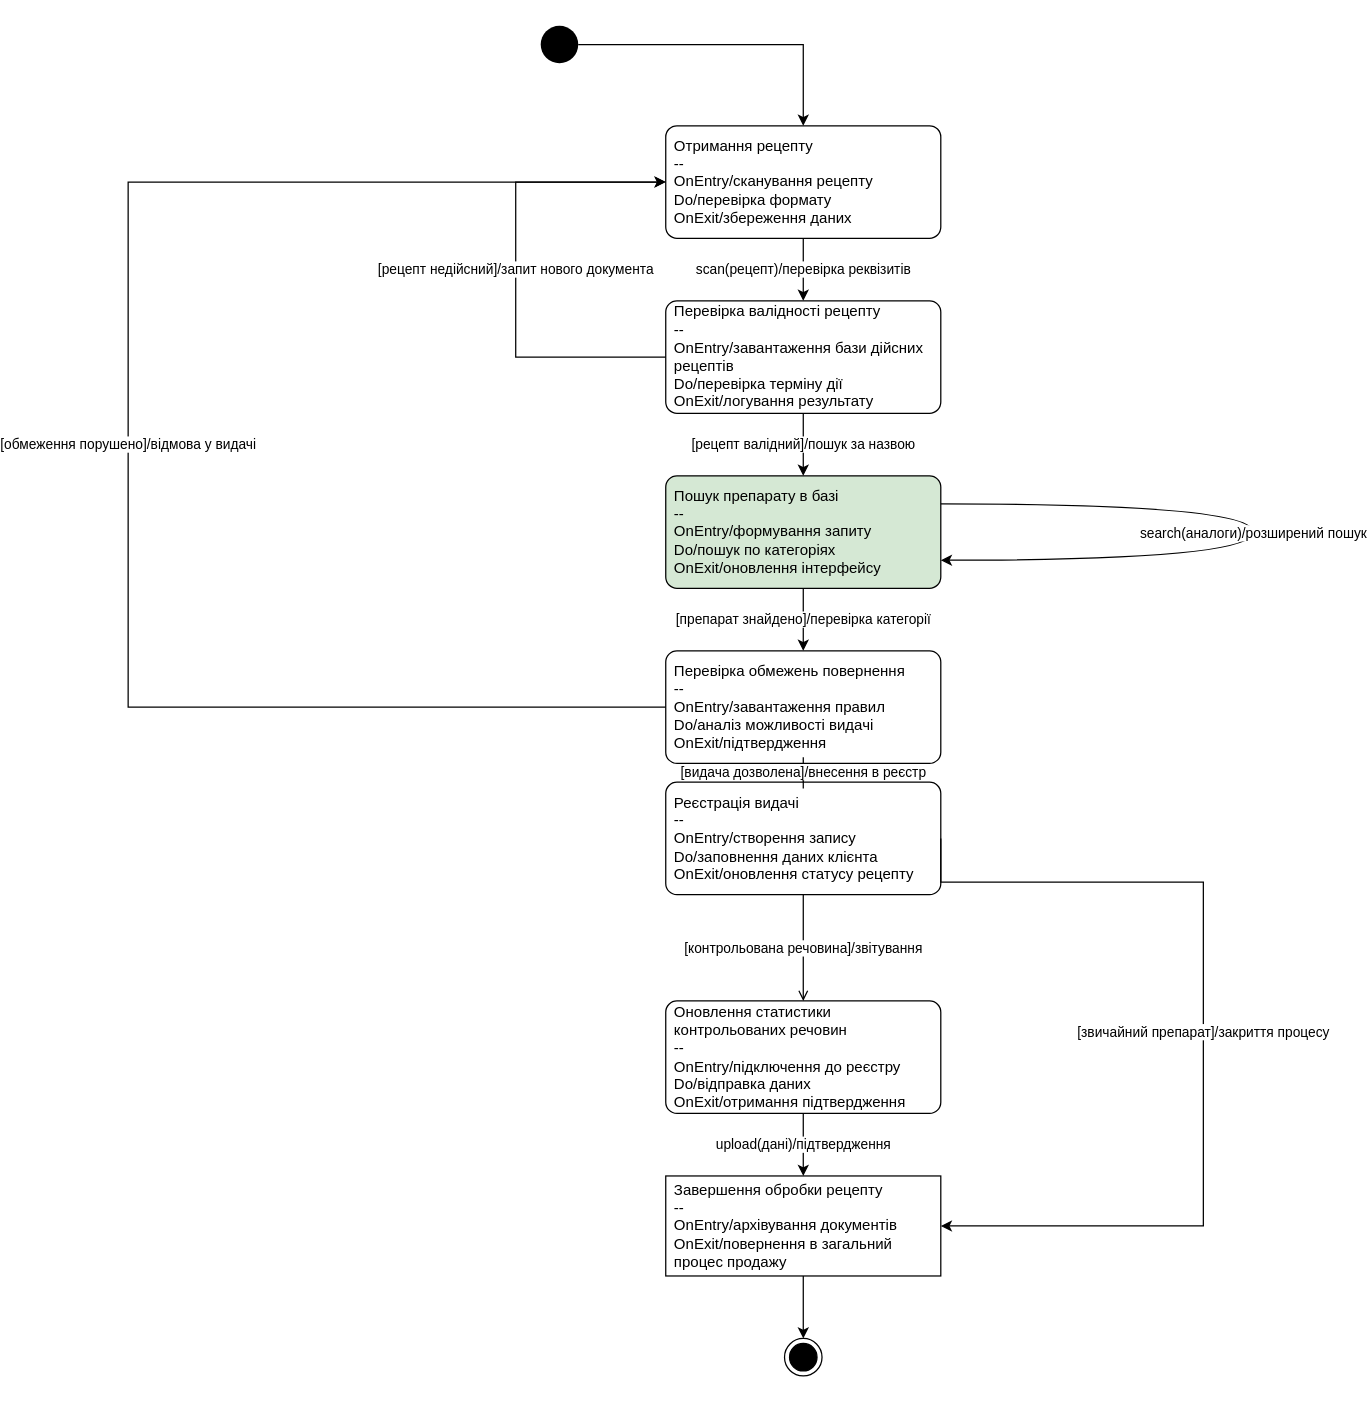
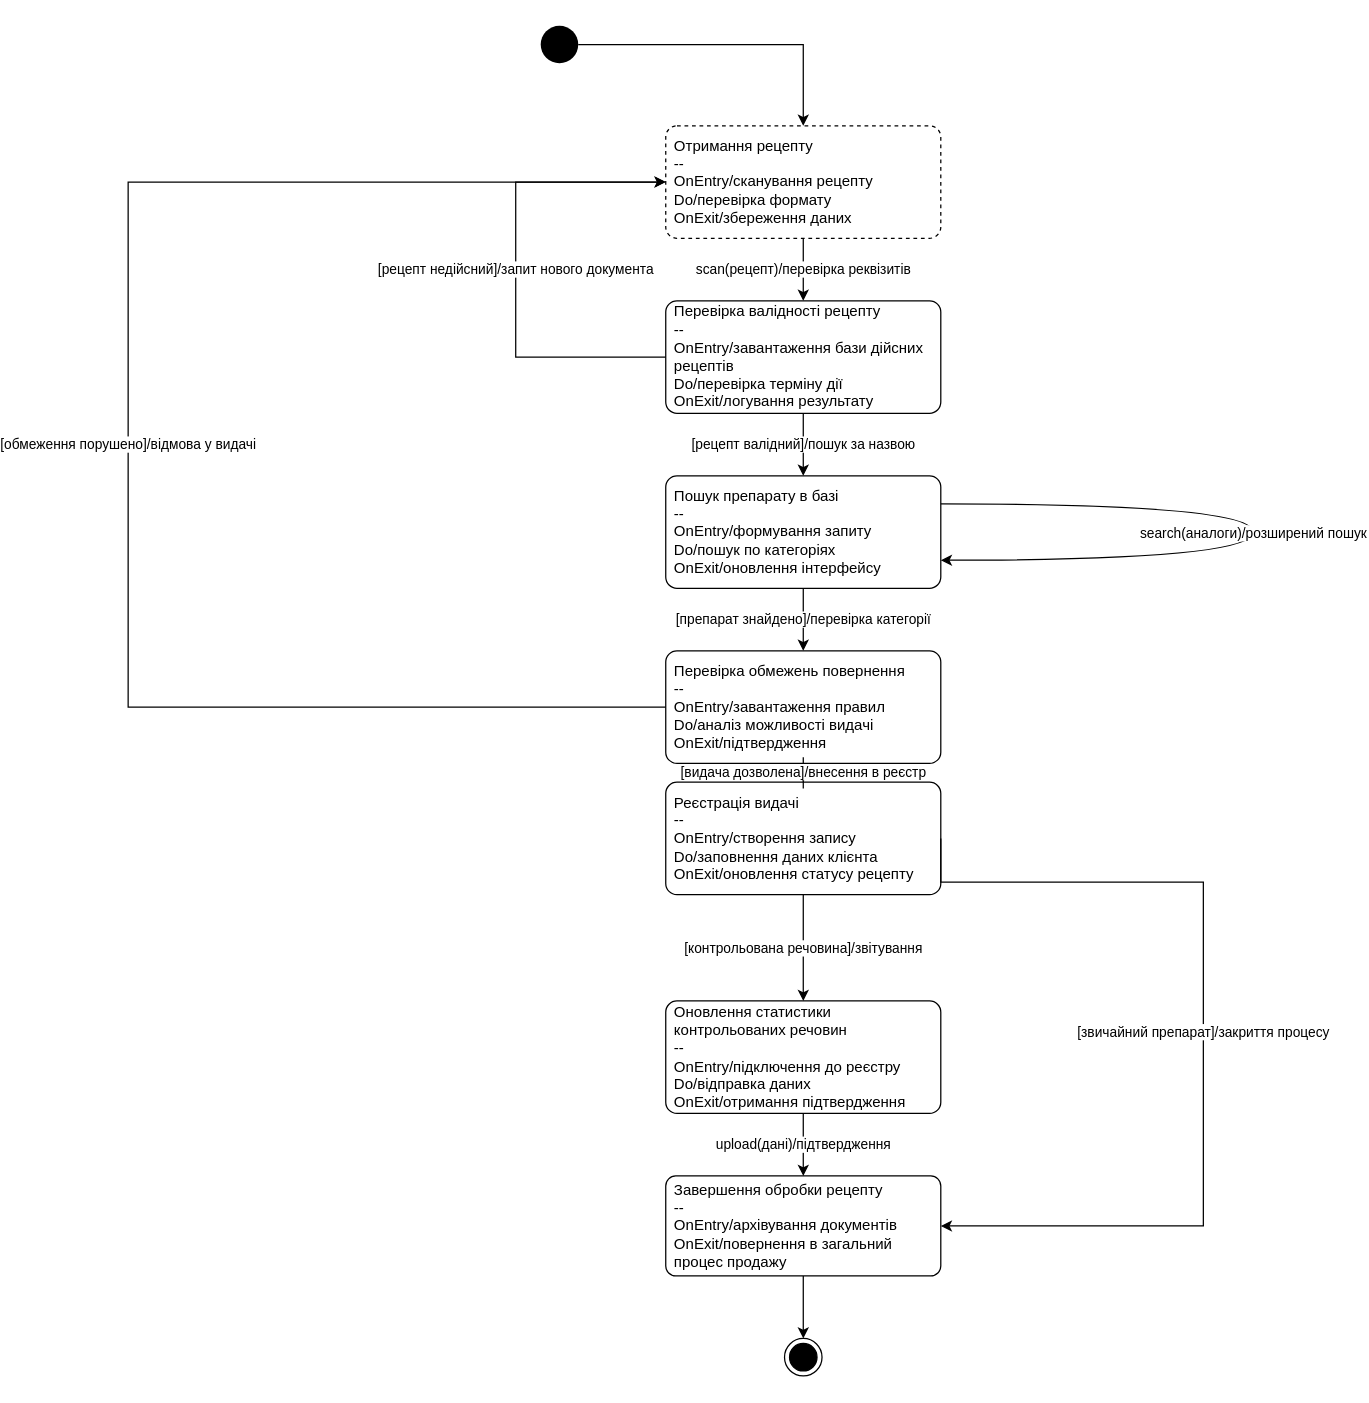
- <mxCell id="3" value="Отримання рецепту&#10;--&#10;OnEntry/сканування рецепту&#10;Do/перевірка формату&#10;OnExit/збереження даних" style="rounded=1;whiteSpace=wrap;html=1;arcSize=10;spacingLeft=5;spacingRight=5;align=left;" parent="1" vertex="1"><mxGeometry x="450" y="100" width="220" height="90" as="geometry" /></mxCell>
+ <mxCell id="3" value="Отримання рецепту&#10;--&#10;OnEntry/сканування рецепту&#10;Do/перевірка формату&#10;OnExit/збереження даних" style="rounded=1;whiteSpace=wrap;html=1;arcSize=10;spacingLeft=5;spacingRight=5;align=left;dashed=1;" parent="1" vertex="1"><mxGeometry x="450" y="100" width="220" height="90" as="geometry" /></mxCell>
- <mxCell id="5" value="Пошук препарату в базі&#10;--&#10;OnEntry/формування запиту&#10;Do/пошук по категоріях&#10;OnExit/оновлення інтерфейсу" style="rounded=1;whiteSpace=wrap;html=1;arcSize=10;spacingLeft=5;spacingRight=5;align=left;fillColor=#d5e8d4;" parent="1" vertex="1"><mxGeometry x="450" y="380" width="220" height="90" as="geometry" /></mxCell>
+ <mxCell id="5" value="Пошук препарату в базі&#10;--&#10;OnEntry/формування запиту&#10;Do/пошук по категоріях&#10;OnExit/оновлення інтерфейсу" style="rounded=1;whiteSpace=wrap;html=1;arcSize=10;spacingLeft=5;spacingRight=5;align=left;" parent="1" vertex="1"><mxGeometry x="450" y="380" width="220" height="90" as="geometry" /></mxCell>
- <mxCell id="19" value="[контрольована речовина]/звітування" style="edgeStyle=orthogonalEdgeStyle;rounded=0;orthogonalLoop=1;jettySize=auto;html=1;endArrow=open;" parent="1" source="7" target="8" edge="1"><mxGeometry relative="1" as="geometry" /></mxCell>
+ <mxCell id="19" value="[контрольована речовина]/звітування" style="edgeStyle=orthogonalEdgeStyle;rounded=0;orthogonalLoop=1;jettySize=auto;html=1;" parent="1" source="7" target="8" edge="1"><mxGeometry relative="1" as="geometry" /></mxCell>
- <mxCell id="9" value="Завершення обробки рецепту&#10;--&#10;OnEntry/архівування документів&#10;OnExit/повернення в загальний процес продажу" style="whiteSpace=wrap;html=1;arcSize=10;spacingLeft=5;spacingRight=5;align=left;rounded=0;" parent="1" vertex="1"><mxGeometry x="450" y="940" width="220" height="80" as="geometry" /></mxCell>
+ <mxCell id="9" value="Завершення обробки рецепту&#10;--&#10;OnEntry/архівування документів&#10;OnExit/повернення в загальний процес продажу" style="rounded=1;whiteSpace=wrap;html=1;arcSize=10;spacingLeft=5;spacingRight=5;align=left;" parent="1" vertex="1"><mxGeometry x="450" y="940" width="220" height="80" as="geometry" /></mxCell>
